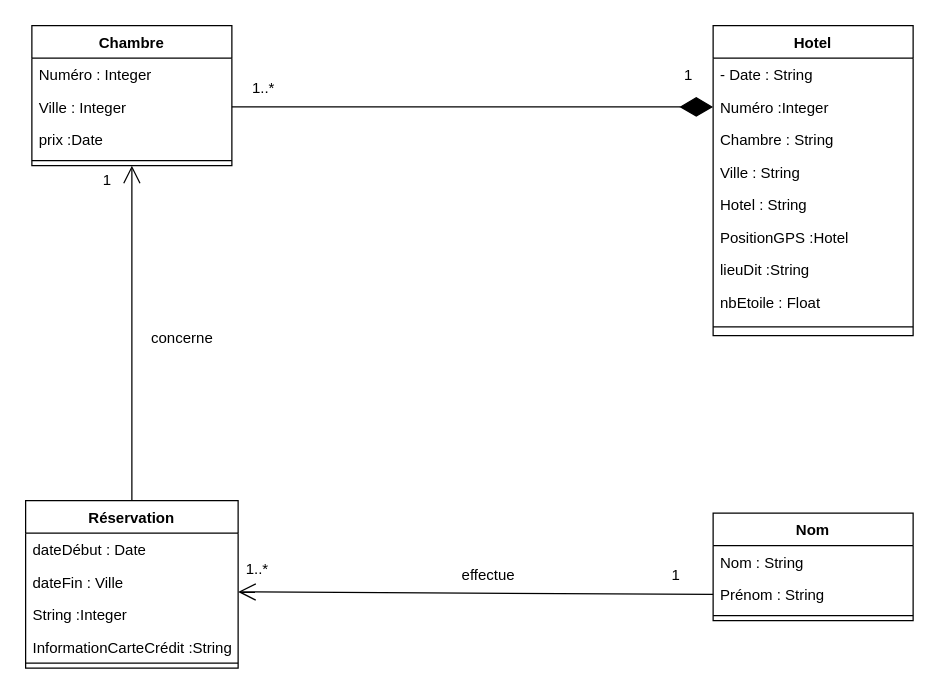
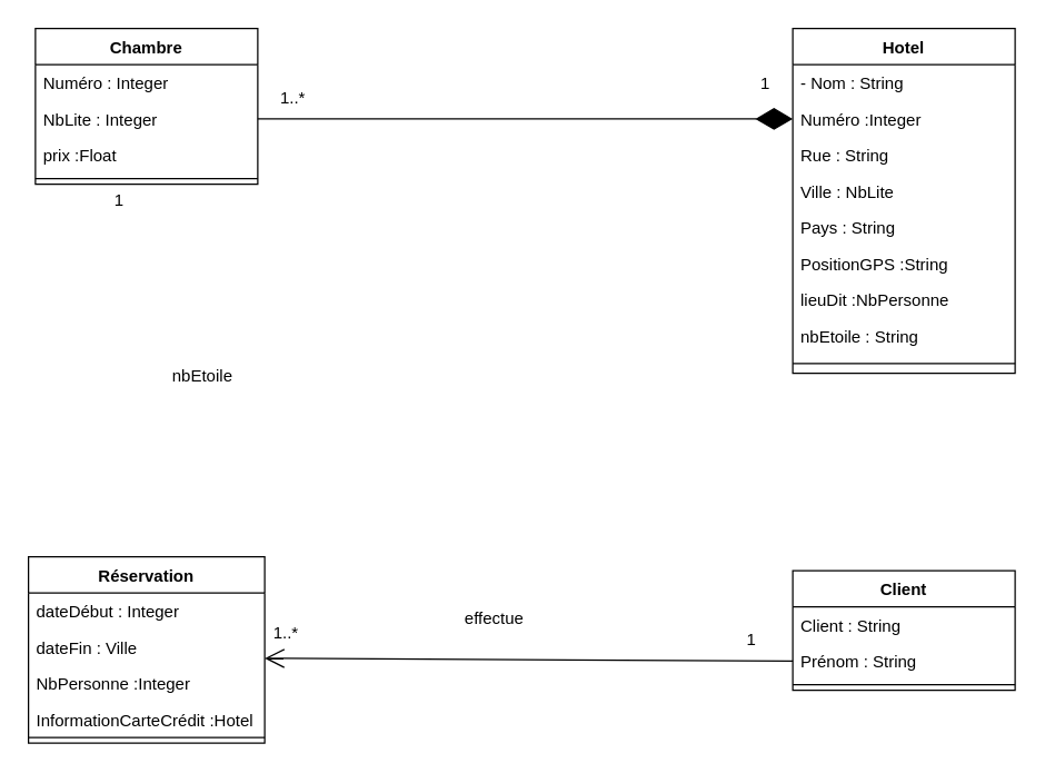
- <mxCell id="3" value="- Date : String" style="text;strokeColor=none;fillColor=none;align=left;verticalAlign=top;spacingLeft=4;spacingRight=4;overflow=hidden;rotatable=0;points=[[0,0.5],[1,0.5]];portConstraint=eastwest;" vertex="1" parent="2"><mxGeometry y="26" width="160" height="26" as="geometry" /></mxCell>
+ <mxCell id="3" value="- Nom : String" style="text;strokeColor=none;fillColor=none;align=left;verticalAlign=top;spacingLeft=4;spacingRight=4;overflow=hidden;rotatable=0;points=[[0,0.5],[1,0.5]];portConstraint=eastwest;" vertex="1" parent="2"><mxGeometry y="26" width="160" height="26" as="geometry" /></mxCell>
- <mxCell id="14" value="Ville : Integer" style="text;strokeColor=none;fillColor=none;align=left;verticalAlign=top;spacingLeft=4;spacingRight=4;overflow=hidden;rotatable=0;points=[[0,0.5],[1,0.5]];portConstraint=eastwest;" vertex="1" parent="12"><mxGeometry y="52" width="160" height="26" as="geometry" /></mxCell>
+ <mxCell id="14" value="NbLite : Integer" style="text;strokeColor=none;fillColor=none;align=left;verticalAlign=top;spacingLeft=4;spacingRight=4;overflow=hidden;rotatable=0;points=[[0,0.5],[1,0.5]];portConstraint=eastwest;" vertex="1" parent="12"><mxGeometry y="52" width="160" height="26" as="geometry" /></mxCell>
- <mxCell id="15" value="prix :Date" style="text;strokeColor=none;fillColor=none;align=left;verticalAlign=top;spacingLeft=4;spacingRight=4;overflow=hidden;rotatable=0;points=[[0,0.5],[1,0.5]];portConstraint=eastwest;" vertex="1" parent="12"><mxGeometry y="78" width="160" height="26" as="geometry" /></mxCell>
+ <mxCell id="15" value="prix :Float" style="text;strokeColor=none;fillColor=none;align=left;verticalAlign=top;spacingLeft=4;spacingRight=4;overflow=hidden;rotatable=0;points=[[0,0.5],[1,0.5]];portConstraint=eastwest;" vertex="1" parent="12"><mxGeometry y="78" width="160" height="26" as="geometry" /></mxCell>
- <mxCell id="5" value="Chambre : String" style="text;strokeColor=none;fillColor=none;align=left;verticalAlign=top;spacingLeft=4;spacingRight=4;overflow=hidden;rotatable=0;points=[[0,0.5],[1,0.5]];portConstraint=eastwest;" vertex="1" parent="2"><mxGeometry y="78" width="160" height="26" as="geometry" /></mxCell>
+ <mxCell id="5" value="Rue : String" style="text;strokeColor=none;fillColor=none;align=left;verticalAlign=top;spacingLeft=4;spacingRight=4;overflow=hidden;rotatable=0;points=[[0,0.5],[1,0.5]];portConstraint=eastwest;" vertex="1" parent="2"><mxGeometry y="78" width="160" height="26" as="geometry" /></mxCell>
- <mxCell id="6" value="Ville : String" style="text;strokeColor=none;fillColor=none;align=left;verticalAlign=top;spacingLeft=4;spacingRight=4;overflow=hidden;rotatable=0;points=[[0,0.5],[1,0.5]];portConstraint=eastwest;" vertex="1" parent="2"><mxGeometry y="104" width="160" height="26" as="geometry" /></mxCell>
+ <mxCell id="6" value="Ville : NbLite" style="text;strokeColor=none;fillColor=none;align=left;verticalAlign=top;spacingLeft=4;spacingRight=4;overflow=hidden;rotatable=0;points=[[0,0.5],[1,0.5]];portConstraint=eastwest;" vertex="1" parent="2"><mxGeometry y="104" width="160" height="26" as="geometry" /></mxCell>
- <mxCell id="7" value="Hotel : String" style="text;strokeColor=none;fillColor=none;align=left;verticalAlign=top;spacingLeft=4;spacingRight=4;overflow=hidden;rotatable=0;points=[[0,0.5],[1,0.5]];portConstraint=eastwest;" vertex="1" parent="2"><mxGeometry y="130" width="160" height="26" as="geometry" /></mxCell>
+ <mxCell id="7" value="Pays : String" style="text;strokeColor=none;fillColor=none;align=left;verticalAlign=top;spacingLeft=4;spacingRight=4;overflow=hidden;rotatable=0;points=[[0,0.5],[1,0.5]];portConstraint=eastwest;" vertex="1" parent="2"><mxGeometry y="130" width="160" height="26" as="geometry" /></mxCell>
- <mxCell id="8" value="PositionGPS :Hotel" style="text;strokeColor=none;fillColor=none;align=left;verticalAlign=top;spacingLeft=4;spacingRight=4;overflow=hidden;rotatable=0;points=[[0,0.5],[1,0.5]];portConstraint=eastwest;" vertex="1" parent="2"><mxGeometry y="156" width="160" height="26" as="geometry" /></mxCell>
+ <mxCell id="8" value="PositionGPS :String" style="text;strokeColor=none;fillColor=none;align=left;verticalAlign=top;spacingLeft=4;spacingRight=4;overflow=hidden;rotatable=0;points=[[0,0.5],[1,0.5]];portConstraint=eastwest;" vertex="1" parent="2"><mxGeometry y="156" width="160" height="26" as="geometry" /></mxCell>
- <mxCell id="9" value="lieuDit :String" style="text;strokeColor=none;fillColor=none;align=left;verticalAlign=top;spacingLeft=4;spacingRight=4;overflow=hidden;rotatable=0;points=[[0,0.5],[1,0.5]];portConstraint=eastwest;" vertex="1" parent="2"><mxGeometry y="182" width="160" height="26" as="geometry" /></mxCell>
+ <mxCell id="9" value="lieuDit :NbPersonne" style="text;strokeColor=none;fillColor=none;align=left;verticalAlign=top;spacingLeft=4;spacingRight=4;overflow=hidden;rotatable=0;points=[[0,0.5],[1,0.5]];portConstraint=eastwest;" vertex="1" parent="2"><mxGeometry y="182" width="160" height="26" as="geometry" /></mxCell>
- <mxCell id="10" value="nbEtoile : Float" style="text;strokeColor=none;fillColor=none;align=left;verticalAlign=top;spacingLeft=4;spacingRight=4;overflow=hidden;rotatable=0;points=[[0,0.5],[1,0.5]];portConstraint=eastwest;" vertex="1" parent="2"><mxGeometry y="208" width="160" height="26" as="geometry" /></mxCell>
+ <mxCell id="10" value="nbEtoile : String" style="text;strokeColor=none;fillColor=none;align=left;verticalAlign=top;spacingLeft=4;spacingRight=4;overflow=hidden;rotatable=0;points=[[0,0.5],[1,0.5]];portConstraint=eastwest;" vertex="1" parent="2"><mxGeometry y="208" width="160" height="26" as="geometry" /></mxCell>
- <mxCell id="31" value="" style="endArrow=open;endFill=1;endSize=12;html=1;exitX=0.5;exitY=0;exitDx=0;exitDy=0;entryX=0.5;entryY=1;entryDx=0;entryDy=0;" edge="1" parent="1" source="20" target="12"><mxGeometry width="160" relative="1" as="geometry"><mxPoint x="110" y="350" as="sourcePoint" /><mxPoint x="110" y="158" as="targetPoint" /></mxGeometry></mxCell>
- <mxCell id="34" value="concerne" style="text;html=1;align=center;verticalAlign=middle;resizable=0;points=[];autosize=1;" vertex="1" parent="1"><mxGeometry x="110" y="260" width="70" height="20" as="geometry" /></mxCell>
+ <mxCell id="34" value="nbEtoile" style="text;html=1;align=center;verticalAlign=middle;resizable=0;points=[];autosize=1;" vertex="1" parent="1"><mxGeometry x="110" y="260" width="70" height="20" as="geometry" /></mxCell>
- <mxCell id="26" value="Nom" style="swimlane;fontStyle=1;align=center;verticalAlign=top;childLayout=stackLayout;horizontal=1;startSize=26;horizontalStack=0;resizeParent=1;resizeParentMax=0;resizeLast=0;collapsible=1;marginBottom=0;" vertex="1" parent="1"><mxGeometry x="570" y="410" width="160" height="86" as="geometry" /></mxCell>
+ <mxCell id="26" value="Client" style="swimlane;fontStyle=1;align=center;verticalAlign=top;childLayout=stackLayout;horizontal=1;startSize=26;horizontalStack=0;resizeParent=1;resizeParentMax=0;resizeLast=0;collapsible=1;marginBottom=0;" vertex="1" parent="1"><mxGeometry x="570" y="410" width="160" height="86" as="geometry" /></mxCell>
- <mxCell id="21" value="dateDébut : Date" style="text;strokeColor=none;fillColor=none;align=left;verticalAlign=top;spacingLeft=4;spacingRight=4;overflow=hidden;rotatable=0;points=[[0,0.5],[1,0.5]];portConstraint=eastwest;" vertex="1" parent="20"><mxGeometry y="26" width="170" height="26" as="geometry" /></mxCell>
+ <mxCell id="21" value="dateDébut : Integer" style="text;strokeColor=none;fillColor=none;align=left;verticalAlign=top;spacingLeft=4;spacingRight=4;overflow=hidden;rotatable=0;points=[[0,0.5],[1,0.5]];portConstraint=eastwest;" vertex="1" parent="20"><mxGeometry y="26" width="170" height="26" as="geometry" /></mxCell>
- <mxCell id="27" value="Nom : String" style="text;strokeColor=none;fillColor=none;align=left;verticalAlign=top;spacingLeft=4;spacingRight=4;overflow=hidden;rotatable=0;points=[[0,0.5],[1,0.5]];portConstraint=eastwest;" vertex="1" parent="26"><mxGeometry y="26" width="160" height="26" as="geometry" /></mxCell>
+ <mxCell id="27" value="Client : String" style="text;strokeColor=none;fillColor=none;align=left;verticalAlign=top;spacingLeft=4;spacingRight=4;overflow=hidden;rotatable=0;points=[[0,0.5],[1,0.5]];portConstraint=eastwest;" vertex="1" parent="26"><mxGeometry y="26" width="160" height="26" as="geometry" /></mxCell>
- <mxCell id="35" value="effectue" style="text;html=1;align=center;verticalAlign=middle;resizable=0;points=[];autosize=1;" vertex="1" parent="1"><mxGeometry x="360" y="450" width="60" height="20" as="geometry" /></mxCell>
+ <mxCell id="35" value="effectue" style="text;html=1;align=center;verticalAlign=middle;resizable=0;points=[];autosize=1;" vertex="1" parent="1"><mxGeometry x="325" y="435" width="60" height="20" as="geometry" /></mxCell>
- <mxCell id="23" value="String :Integer" style="text;strokeColor=none;fillColor=none;align=left;verticalAlign=top;spacingLeft=4;spacingRight=4;overflow=hidden;rotatable=0;points=[[0,0.5],[1,0.5]];portConstraint=eastwest;" vertex="1" parent="20"><mxGeometry y="78" width="170" height="26" as="geometry" /></mxCell>
+ <mxCell id="23" value="NbPersonne :Integer" style="text;strokeColor=none;fillColor=none;align=left;verticalAlign=top;spacingLeft=4;spacingRight=4;overflow=hidden;rotatable=0;points=[[0,0.5],[1,0.5]];portConstraint=eastwest;" vertex="1" parent="20"><mxGeometry y="78" width="170" height="26" as="geometry" /></mxCell>
- <mxCell id="24" value="InformationCarteCrédit :String" style="text;strokeColor=none;fillColor=none;align=left;verticalAlign=top;spacingLeft=4;spacingRight=4;overflow=hidden;rotatable=0;points=[[0,0.5],[1,0.5]];portConstraint=eastwest;" vertex="1" parent="20"><mxGeometry y="104" width="170" height="22" as="geometry" /></mxCell>
+ <mxCell id="24" value="InformationCarteCrédit :Hotel" style="text;strokeColor=none;fillColor=none;align=left;verticalAlign=top;spacingLeft=4;spacingRight=4;overflow=hidden;rotatable=0;points=[[0,0.5],[1,0.5]];portConstraint=eastwest;" vertex="1" parent="20"><mxGeometry y="104" width="170" height="22" as="geometry" /></mxCell>
